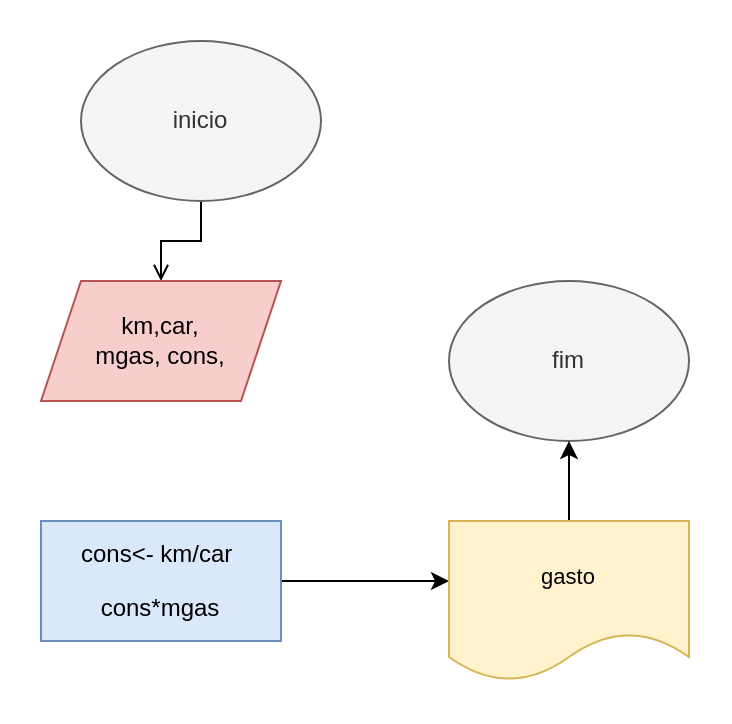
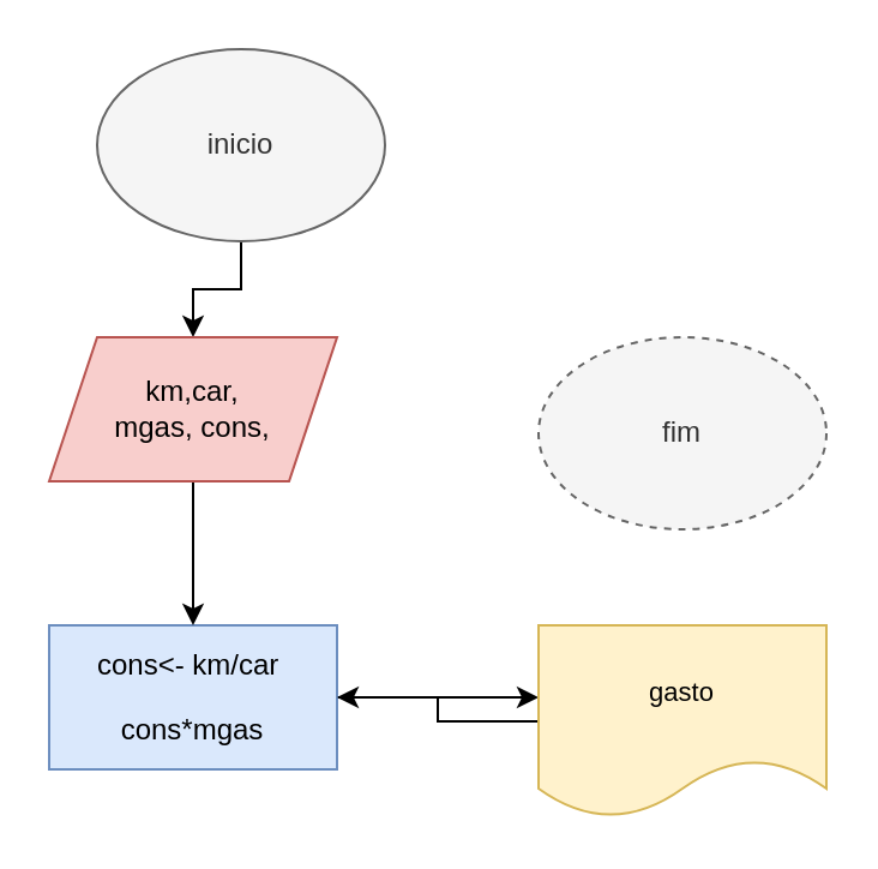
- <mxCell id="3" value="" style="edgeStyle=orthogonalEdgeStyle;rounded=0;orthogonalLoop=1;jettySize=auto;html=1;fontSize=11;endArrow=open;" edge="1" parent="1" source="4" target="8"><mxGeometry relative="1" as="geometry" /></mxCell>
+ <mxCell id="3" value="" style="edgeStyle=orthogonalEdgeStyle;rounded=0;orthogonalLoop=1;jettySize=auto;html=1;fontSize=11;" edge="1" parent="1" source="4" target="8"><mxGeometry relative="1" as="geometry" /></mxCell>
- <mxCell id="2" value="fim" style="ellipse;whiteSpace=wrap;html=1;fillColor=#f5f5f5;fontColor=#333333;strokeColor=#666666;" vertex="1" parent="1"><mxGeometry x="224" y="140" width="120" height="80" as="geometry" /></mxCell>
+ <mxCell id="2" value="fim" style="ellipse;whiteSpace=wrap;html=1;fillColor=#f5f5f5;fontColor=#333333;strokeColor=#666666;dashed=1;" vertex="1" parent="1"><mxGeometry x="224" y="140" width="120" height="80" as="geometry" /></mxCell>
+ <mxCell id="7" value="" style="edgeStyle=orthogonalEdgeStyle;rounded=0;orthogonalLoop=1;jettySize=auto;html=1;fontSize=11;" edge="1" parent="1" source="8" target="6"><mxGeometry relative="1" as="geometry" /></mxCell>
- <mxCell id="9" value="" style="edgeStyle=orthogonalEdgeStyle;rounded=0;orthogonalLoop=1;jettySize=auto;html=1;fontSize=11;" edge="1" parent="1" source="10" target="2"><mxGeometry relative="1" as="geometry" /></mxCell>
+ <mxCell id="9" value="" style="edgeStyle=orthogonalEdgeStyle;rounded=0;orthogonalLoop=1;jettySize=auto;html=1;fontSize=11;" edge="1" parent="1" source="10" target="6"><mxGeometry relative="1" as="geometry" /></mxCell>
